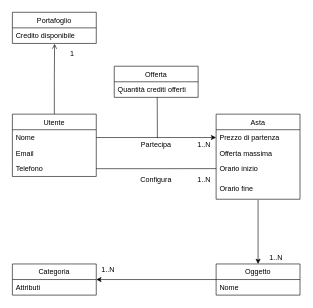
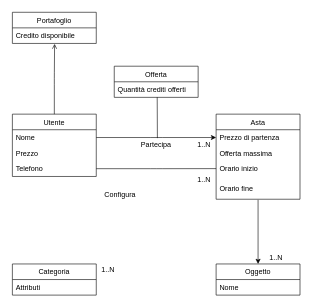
- <mxCell id="31" value="1" style="text;html=1;strokeColor=none;fillColor=none;align=center;verticalAlign=middle;whiteSpace=wrap;rounded=0;shadow=0;" vertex="1" parent="1"><mxGeometry x="100" y="80" width="40" height="20" as="geometry" /></mxCell>
- <mxCell id="5" value="Email" style="text;strokeColor=none;fillColor=none;align=left;verticalAlign=top;spacingLeft=4;spacingRight=4;overflow=hidden;rotatable=0;points=[[0,0.5],[1,0.5]];portConstraint=eastwest;" vertex="1" parent="3"><mxGeometry y="52" width="140" height="26" as="geometry" /></mxCell>
+ <mxCell id="5" value="Prezzo" style="text;strokeColor=none;fillColor=none;align=left;verticalAlign=top;spacingLeft=4;spacingRight=4;overflow=hidden;rotatable=0;points=[[0,0.5],[1,0.5]];portConstraint=eastwest;" vertex="1" parent="3"><mxGeometry y="52" width="140" height="26" as="geometry" /></mxCell>
- <mxCell id="24" value="Configura" style="text;html=1;strokeColor=none;fillColor=none;align=center;verticalAlign=middle;whiteSpace=wrap;rounded=0;shadow=0;" vertex="1" parent="1"><mxGeometry x="240" y="290" width="40" height="20" as="geometry" /></mxCell>
+ <mxCell id="24" value="Configura" style="text;html=1;strokeColor=none;fillColor=none;align=center;verticalAlign=middle;whiteSpace=wrap;rounded=0;shadow=0;" vertex="1" parent="1"><mxGeometry x="180" y="315" width="40" height="20" as="geometry" /></mxCell>
- <mxCell id="12" style="edgeStyle=orthogonalEdgeStyle;rounded=1;orthogonalLoop=1;jettySize=auto;html=1;exitX=0;exitY=0.5;exitDx=0;exitDy=0;entryX=1;entryY=0.5;entryDx=0;entryDy=0;" edge="1" parent="1" source="13" target="15"><mxGeometry relative="1" as="geometry" /></mxCell>
